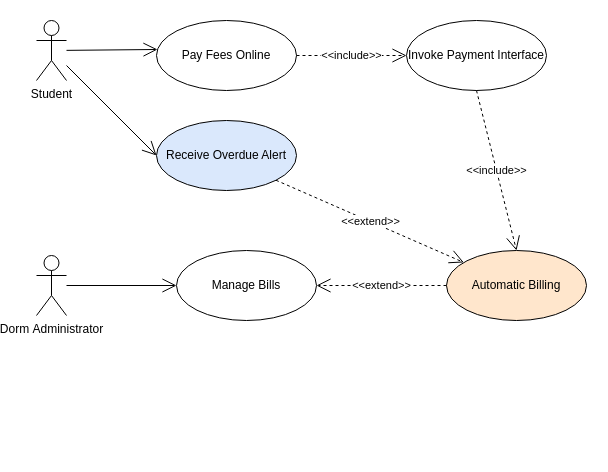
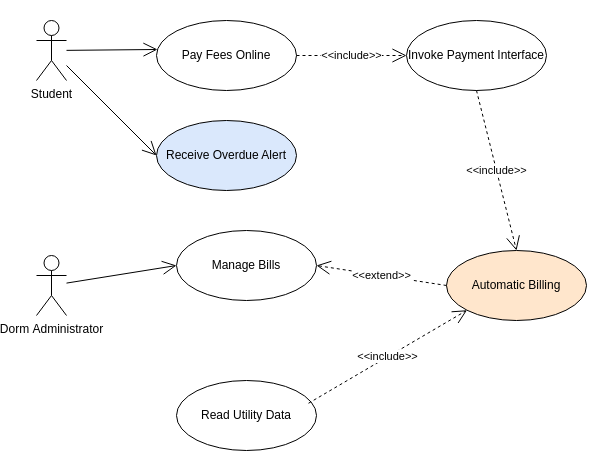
- <mxCell id="15" value="&amp;lt;&amp;lt;extend&amp;gt;&amp;gt;" style="endArrow=open;endSize=12;dashed=1;html=1;rounded=0;exitX=1;exitY=1;exitDx=0;exitDy=0;" edge="1" parent="1" source="9" target="11"><mxGeometry width="160" relative="1" as="geometry"><mxPoint x="380" y="170" as="sourcePoint" /><mxPoint x="390" y="300" as="targetPoint" /><mxPoint as="offset" /></mxGeometry></mxCell>
- <mxCell id="10" value="Manage Bills" style="ellipse;whiteSpace=wrap;html=1;" parent="1" vertex="1"><mxGeometry x="160" y="250" width="140" height="70" as="geometry" /></mxCell>
+ <mxCell id="10" value="Manage Bills" style="ellipse;whiteSpace=wrap;html=1;" parent="1" vertex="1"><mxGeometry x="160" y="230" width="140" height="70" as="geometry" /></mxCell>
+ <mxCell id="16" value="&amp;lt;&amp;lt;include&amp;gt;&amp;gt;" style="endArrow=open;endSize=12;dashed=1;html=1;rounded=0;exitX=0.943;exitY=0.325;exitDx=0;exitDy=0;entryX=0;entryY=1;entryDx=0;entryDy=0;exitPerimeter=0;" edge="1" parent="1" source="12" target="11"><mxGeometry width="160" relative="1" as="geometry"><mxPoint x="660" y="270" as="sourcePoint" /><mxPoint x="700" y="430" as="targetPoint" /></mxGeometry></mxCell>
+ <mxCell id="12" value="Read Utility Data" style="ellipse;whiteSpace=wrap;html=1;" parent="1" vertex="1"><mxGeometry x="160" y="380" width="140" height="70" as="geometry" /></mxCell>
